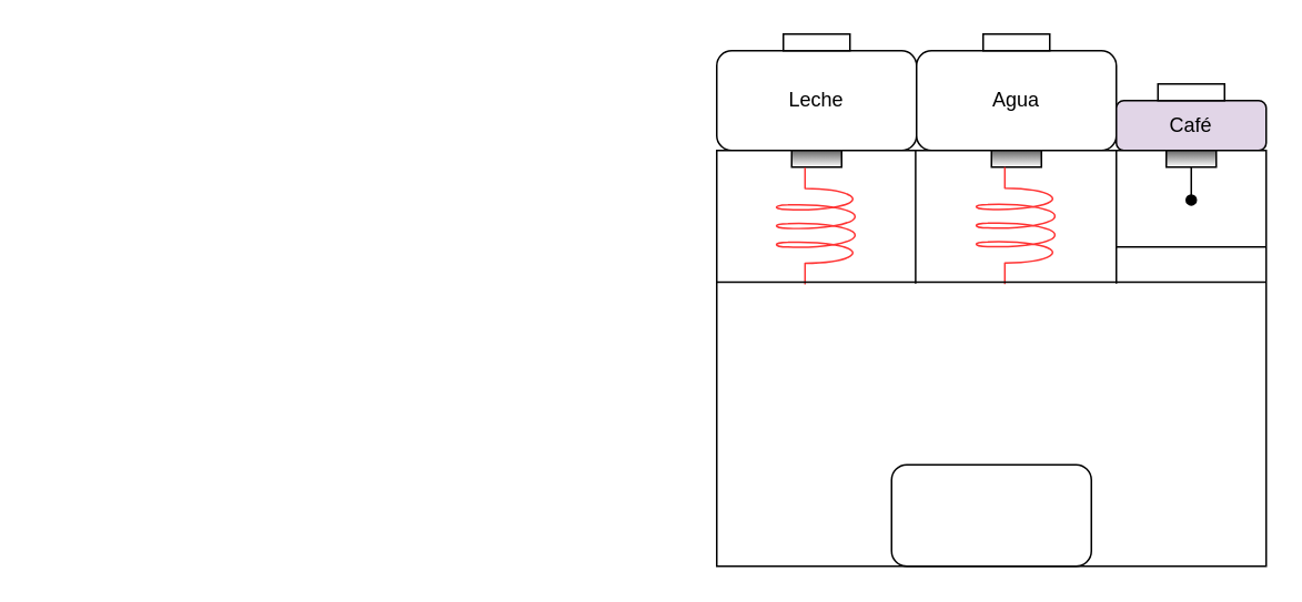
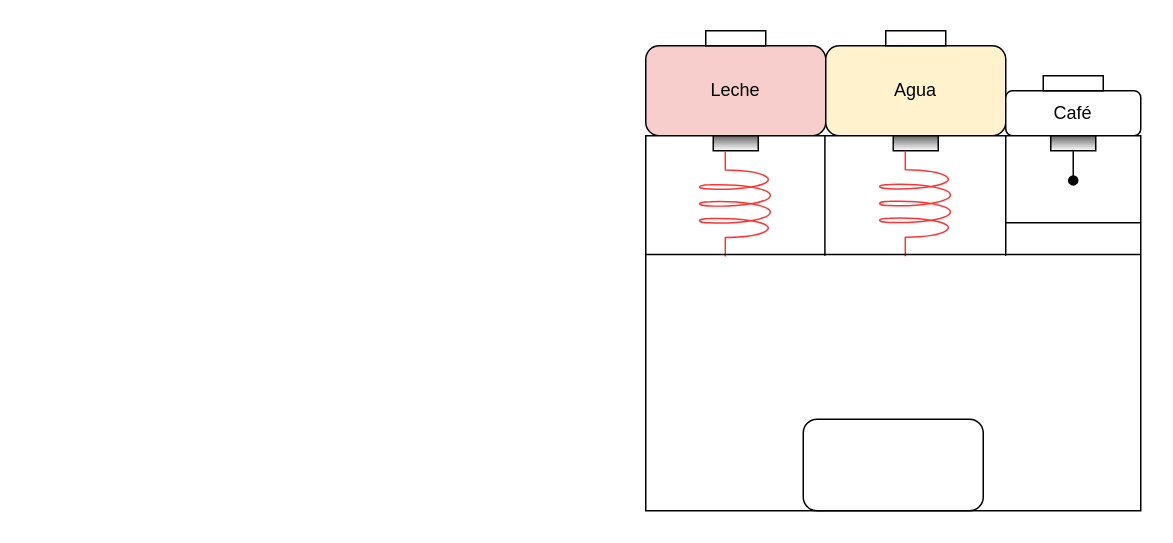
- <mxCell id="2" value="Leche" style="rounded=1;whiteSpace=wrap;html=1;" vertex="1" parent="1"><mxGeometry x="430" y="30" width="120" height="60" as="geometry" /></mxCell>
+ <mxCell id="2" value="Leche" style="rounded=1;whiteSpace=wrap;html=1;fillColor=#f8cecc;" vertex="1" parent="1"><mxGeometry x="430" y="30" width="120" height="60" as="geometry" /></mxCell>
- <mxCell id="3" value="Agua" style="rounded=1;whiteSpace=wrap;html=1;" vertex="1" parent="1"><mxGeometry x="550" y="30" width="120" height="60" as="geometry" /></mxCell>
+ <mxCell id="3" value="Agua" style="rounded=1;whiteSpace=wrap;html=1;fillColor=#fff2cc;" vertex="1" parent="1"><mxGeometry x="550" y="30" width="120" height="60" as="geometry" /></mxCell>
- <mxCell id="4" value="Café" style="rounded=1;whiteSpace=wrap;html=1;fillColor=#e1d5e7;" vertex="1" parent="1"><mxGeometry x="670" y="60" width="90" height="30" as="geometry" /></mxCell>
+ <mxCell id="4" value="Café" style="rounded=1;whiteSpace=wrap;html=1;" vertex="1" parent="1"><mxGeometry x="670" y="60" width="90" height="30" as="geometry" /></mxCell>
